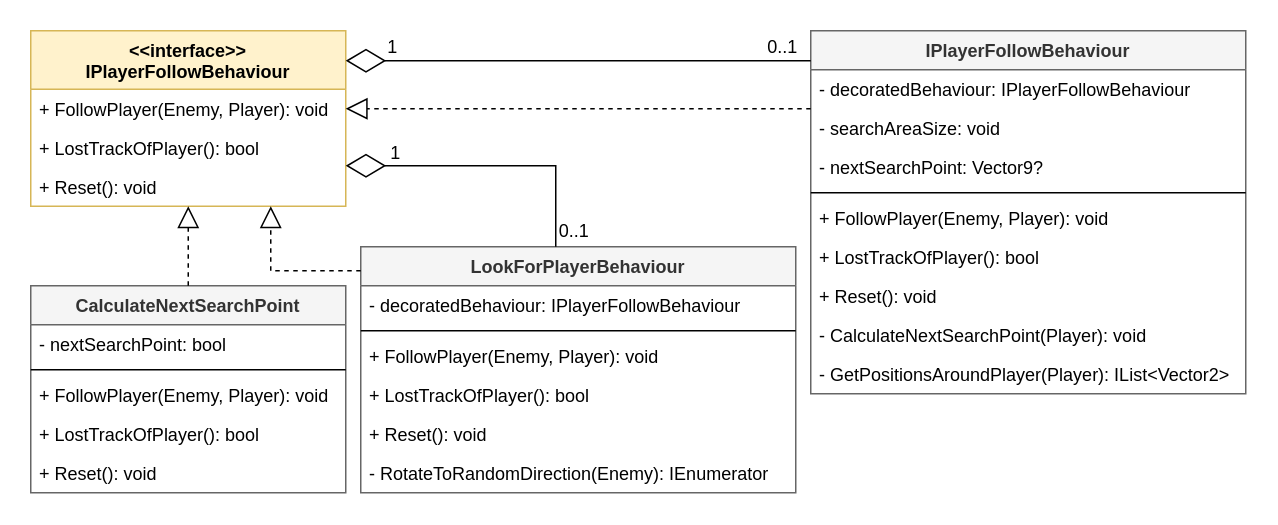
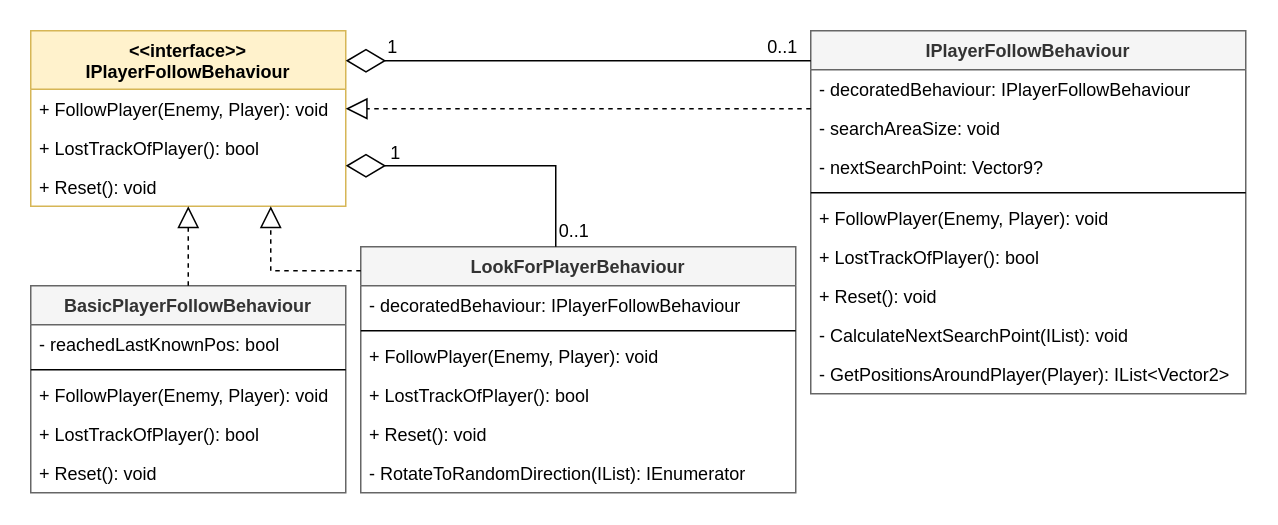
- <mxCell id="6" value="CalculateNextSearchPoint" style="swimlane;fontStyle=1;align=center;verticalAlign=top;childLayout=stackLayout;horizontal=1;startSize=26;horizontalStack=0;resizeParent=1;resizeParentMax=0;resizeLast=0;collapsible=1;marginBottom=0;fillColor=#f5f5f5;strokeColor=#666666;fontColor=#333333;" parent="1" vertex="1"><mxGeometry x="20" y="190" width="210" height="138" as="geometry" /></mxCell>
+ <mxCell id="6" value="BasicPlayerFollowBehaviour" style="swimlane;fontStyle=1;align=center;verticalAlign=top;childLayout=stackLayout;horizontal=1;startSize=26;horizontalStack=0;resizeParent=1;resizeParentMax=0;resizeLast=0;collapsible=1;marginBottom=0;fillColor=#f5f5f5;strokeColor=#666666;fontColor=#333333;" parent="1" vertex="1"><mxGeometry x="20" y="190" width="210" height="138" as="geometry" /></mxCell>
- <mxCell id="20" value="- CalculateNextSearchPoint(Player): void" style="text;strokeColor=none;fillColor=none;align=left;verticalAlign=top;spacingLeft=4;spacingRight=4;overflow=hidden;rotatable=0;points=[[0,0.5],[1,0.5]];portConstraint=eastwest;" parent="12" vertex="1"><mxGeometry y="190" width="290" height="26" as="geometry" /></mxCell>
+ <mxCell id="20" value="- CalculateNextSearchPoint(IList): void" style="text;strokeColor=none;fillColor=none;align=left;verticalAlign=top;spacingLeft=4;spacingRight=4;overflow=hidden;rotatable=0;points=[[0,0.5],[1,0.5]];portConstraint=eastwest;" parent="12" vertex="1"><mxGeometry y="190" width="290" height="26" as="geometry" /></mxCell>
- <mxCell id="7" value="- nextSearchPoint: bool" style="text;strokeColor=none;fillColor=none;align=left;verticalAlign=top;spacingLeft=4;spacingRight=4;overflow=hidden;rotatable=0;points=[[0,0.5],[1,0.5]];portConstraint=eastwest;" parent="6" vertex="1"><mxGeometry y="26" width="210" height="26" as="geometry" /></mxCell>
+ <mxCell id="7" value="- reachedLastKnownPos: bool" style="text;strokeColor=none;fillColor=none;align=left;verticalAlign=top;spacingLeft=4;spacingRight=4;overflow=hidden;rotatable=0;points=[[0,0.5],[1,0.5]];portConstraint=eastwest;" parent="6" vertex="1"><mxGeometry y="26" width="210" height="26" as="geometry" /></mxCell>
- <mxCell id="28" value="- RotateToRandomDirection(Enemy): IEnumerator" style="text;strokeColor=none;fillColor=none;align=left;verticalAlign=top;spacingLeft=4;spacingRight=4;overflow=hidden;rotatable=0;points=[[0,0.5],[1,0.5]];portConstraint=eastwest;" parent="22" vertex="1"><mxGeometry y="138" width="290" height="26" as="geometry" /></mxCell>
+ <mxCell id="28" value="- RotateToRandomDirection(IList): IEnumerator" style="text;strokeColor=none;fillColor=none;align=left;verticalAlign=top;spacingLeft=4;spacingRight=4;overflow=hidden;rotatable=0;points=[[0,0.5],[1,0.5]];portConstraint=eastwest;" parent="22" vertex="1"><mxGeometry y="138" width="290" height="26" as="geometry" /></mxCell>
